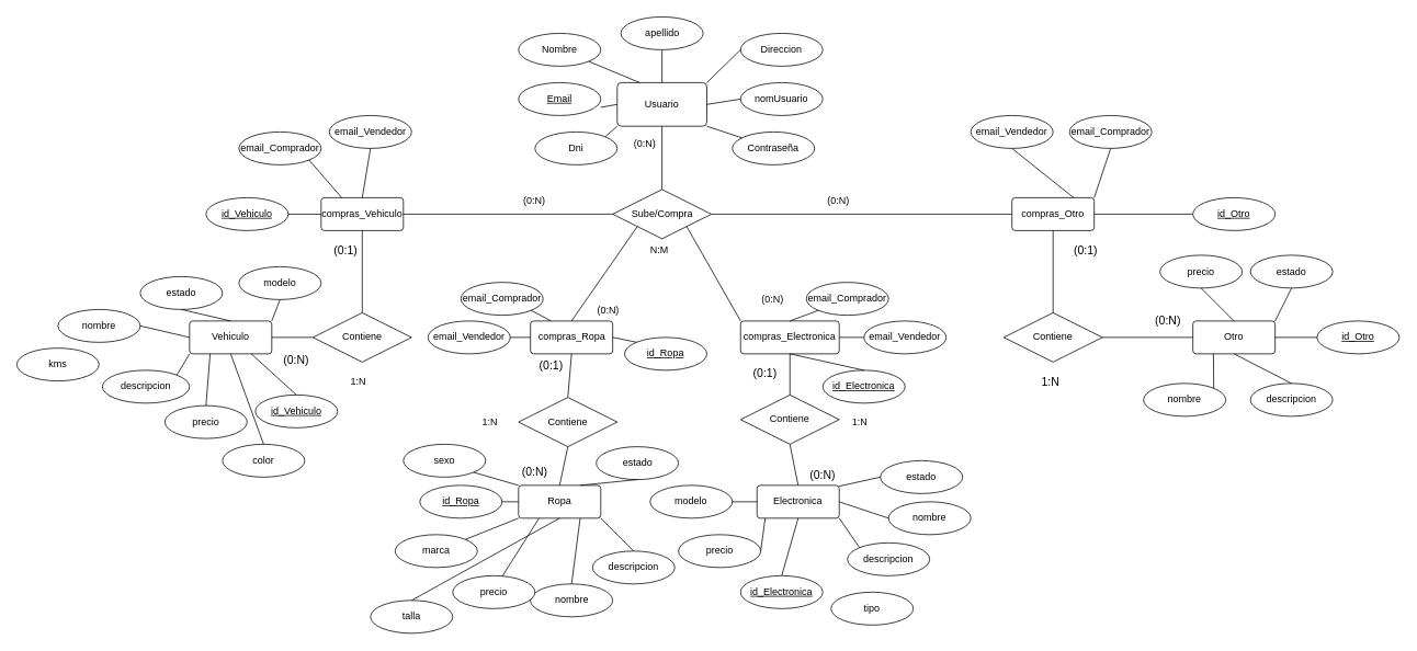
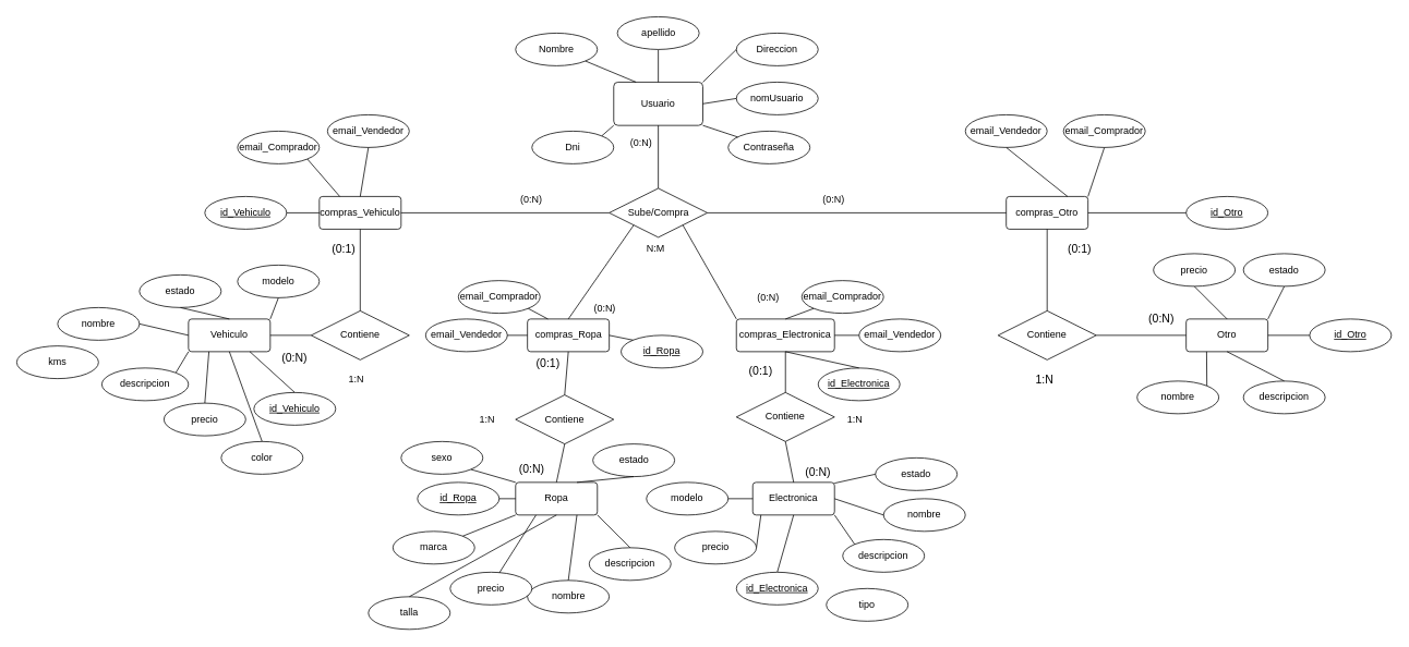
- <mxCell id="4" value="Email" style="ellipse;whiteSpace=wrap;html=1;align=center;fontStyle=4;" vertex="1" parent="1"><mxGeometry x="630" y="100" width="100" height="40" as="geometry" /></mxCell>
- <mxCell id="11" value="" style="endArrow=none;html=1;rounded=0;exitX=1;exitY=0.75;exitDx=0;exitDy=0;exitPerimeter=0;entryX=0;entryY=0.5;entryDx=0;entryDy=0;" edge="1" parent="1" source="4" target="2"><mxGeometry relative="1" as="geometry"><mxPoint x="740" y="390" as="sourcePoint" /><mxPoint x="900" y="390" as="targetPoint" /></mxGeometry></mxCell>
